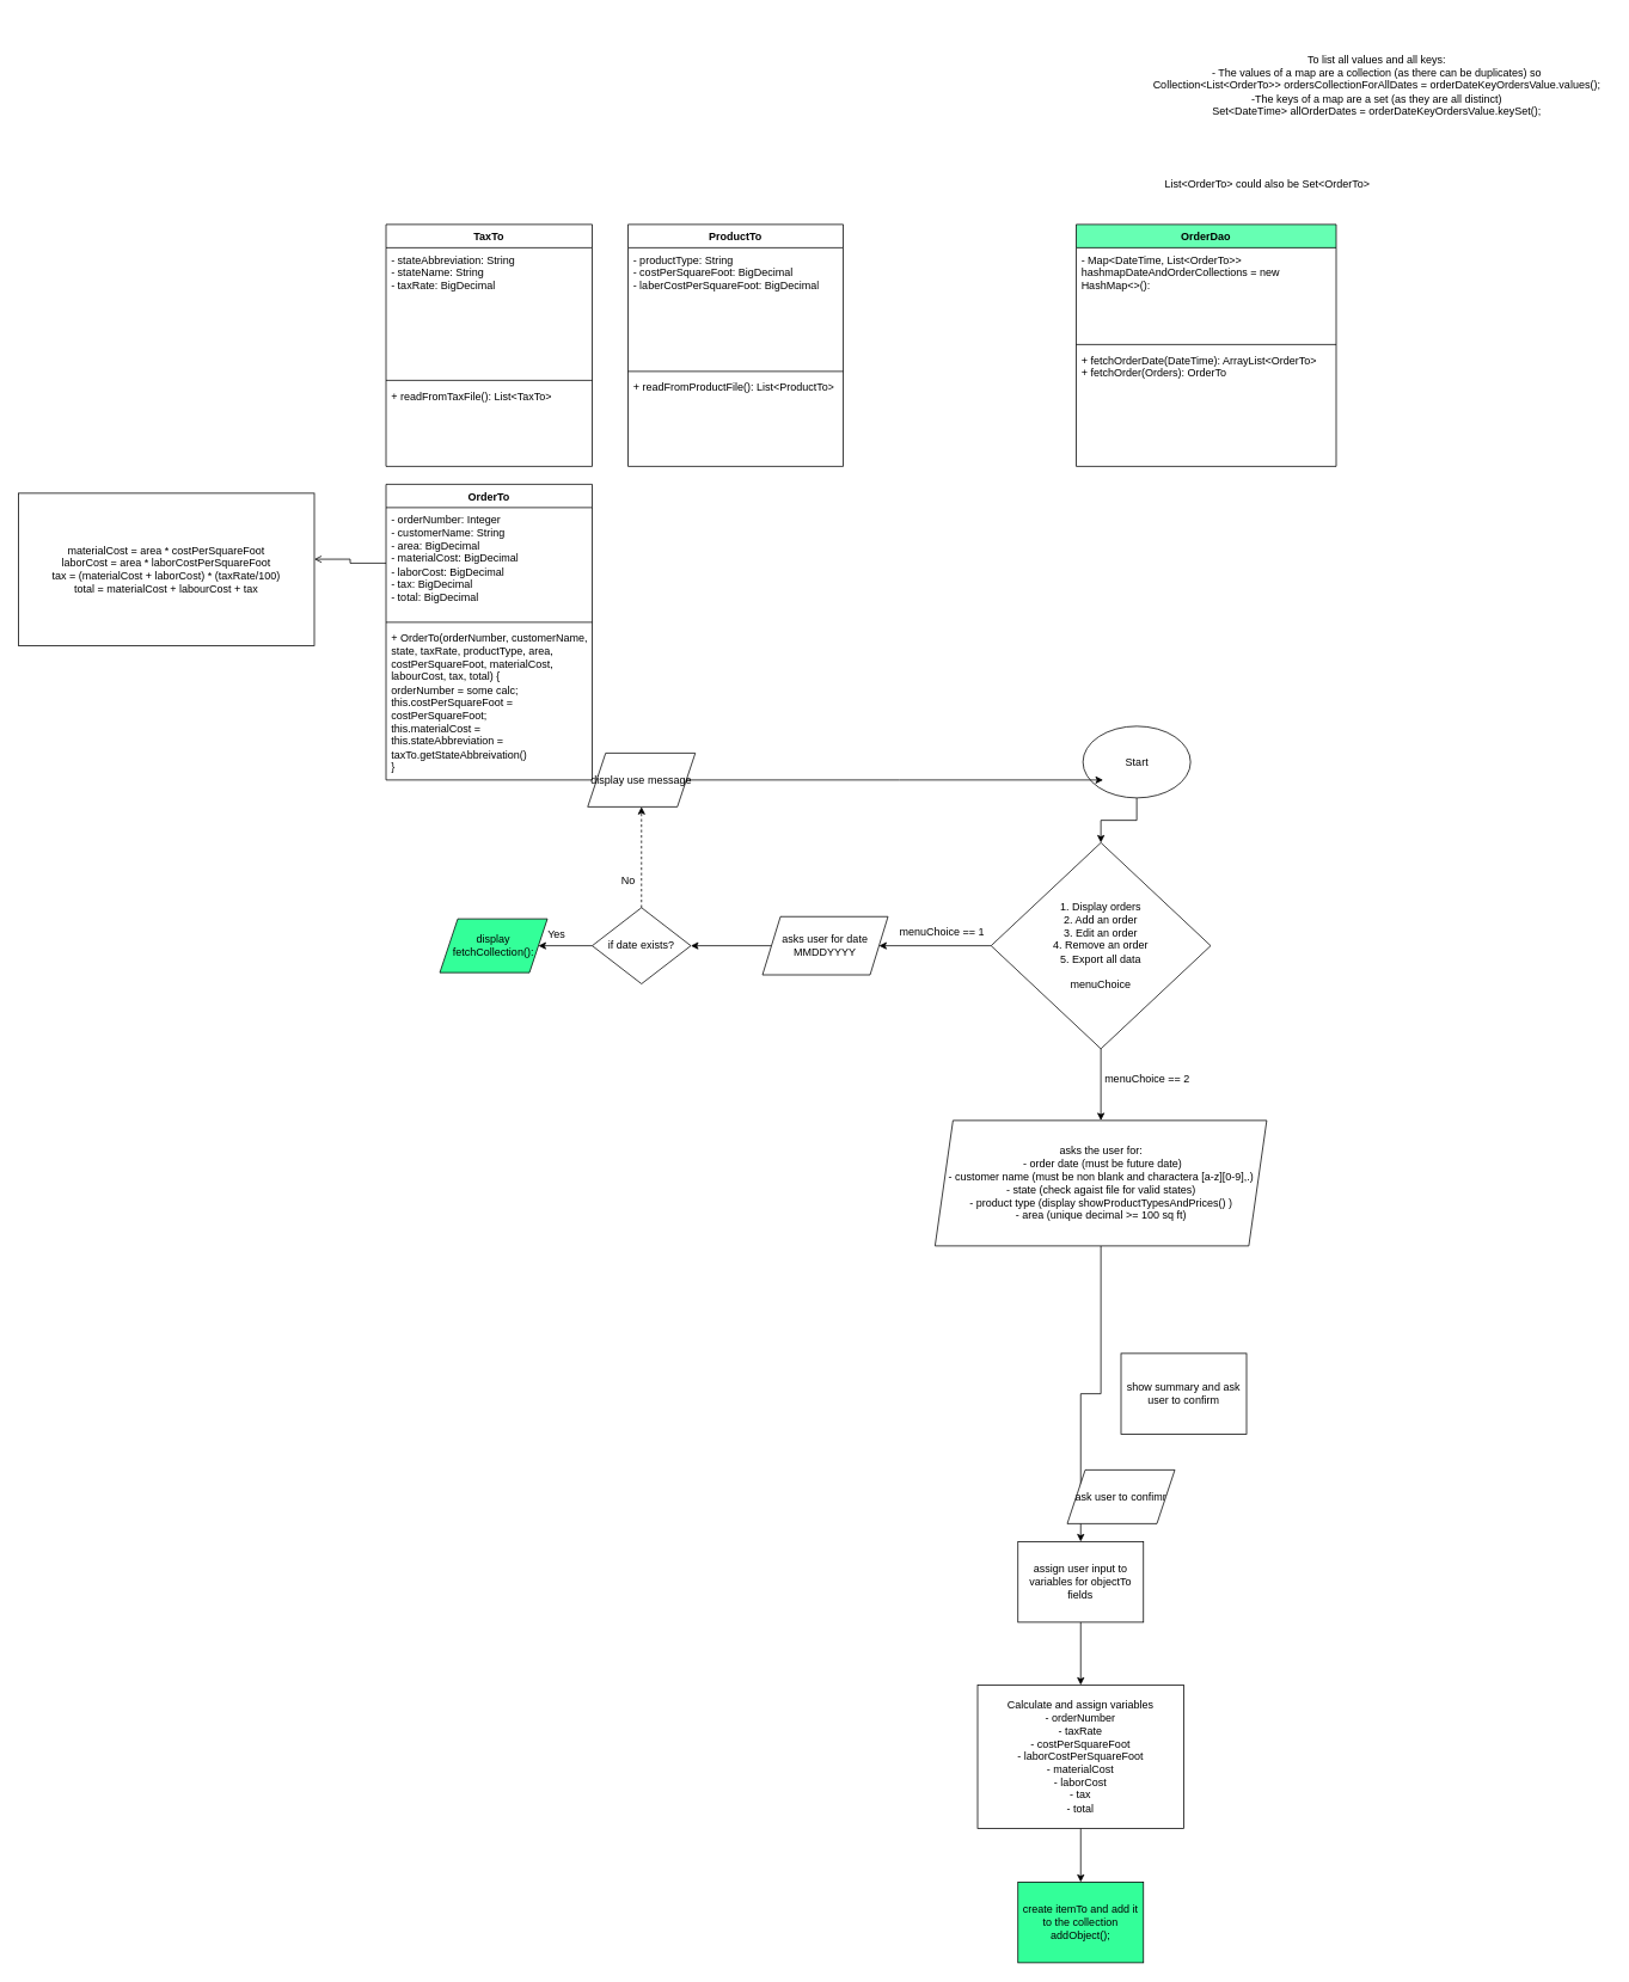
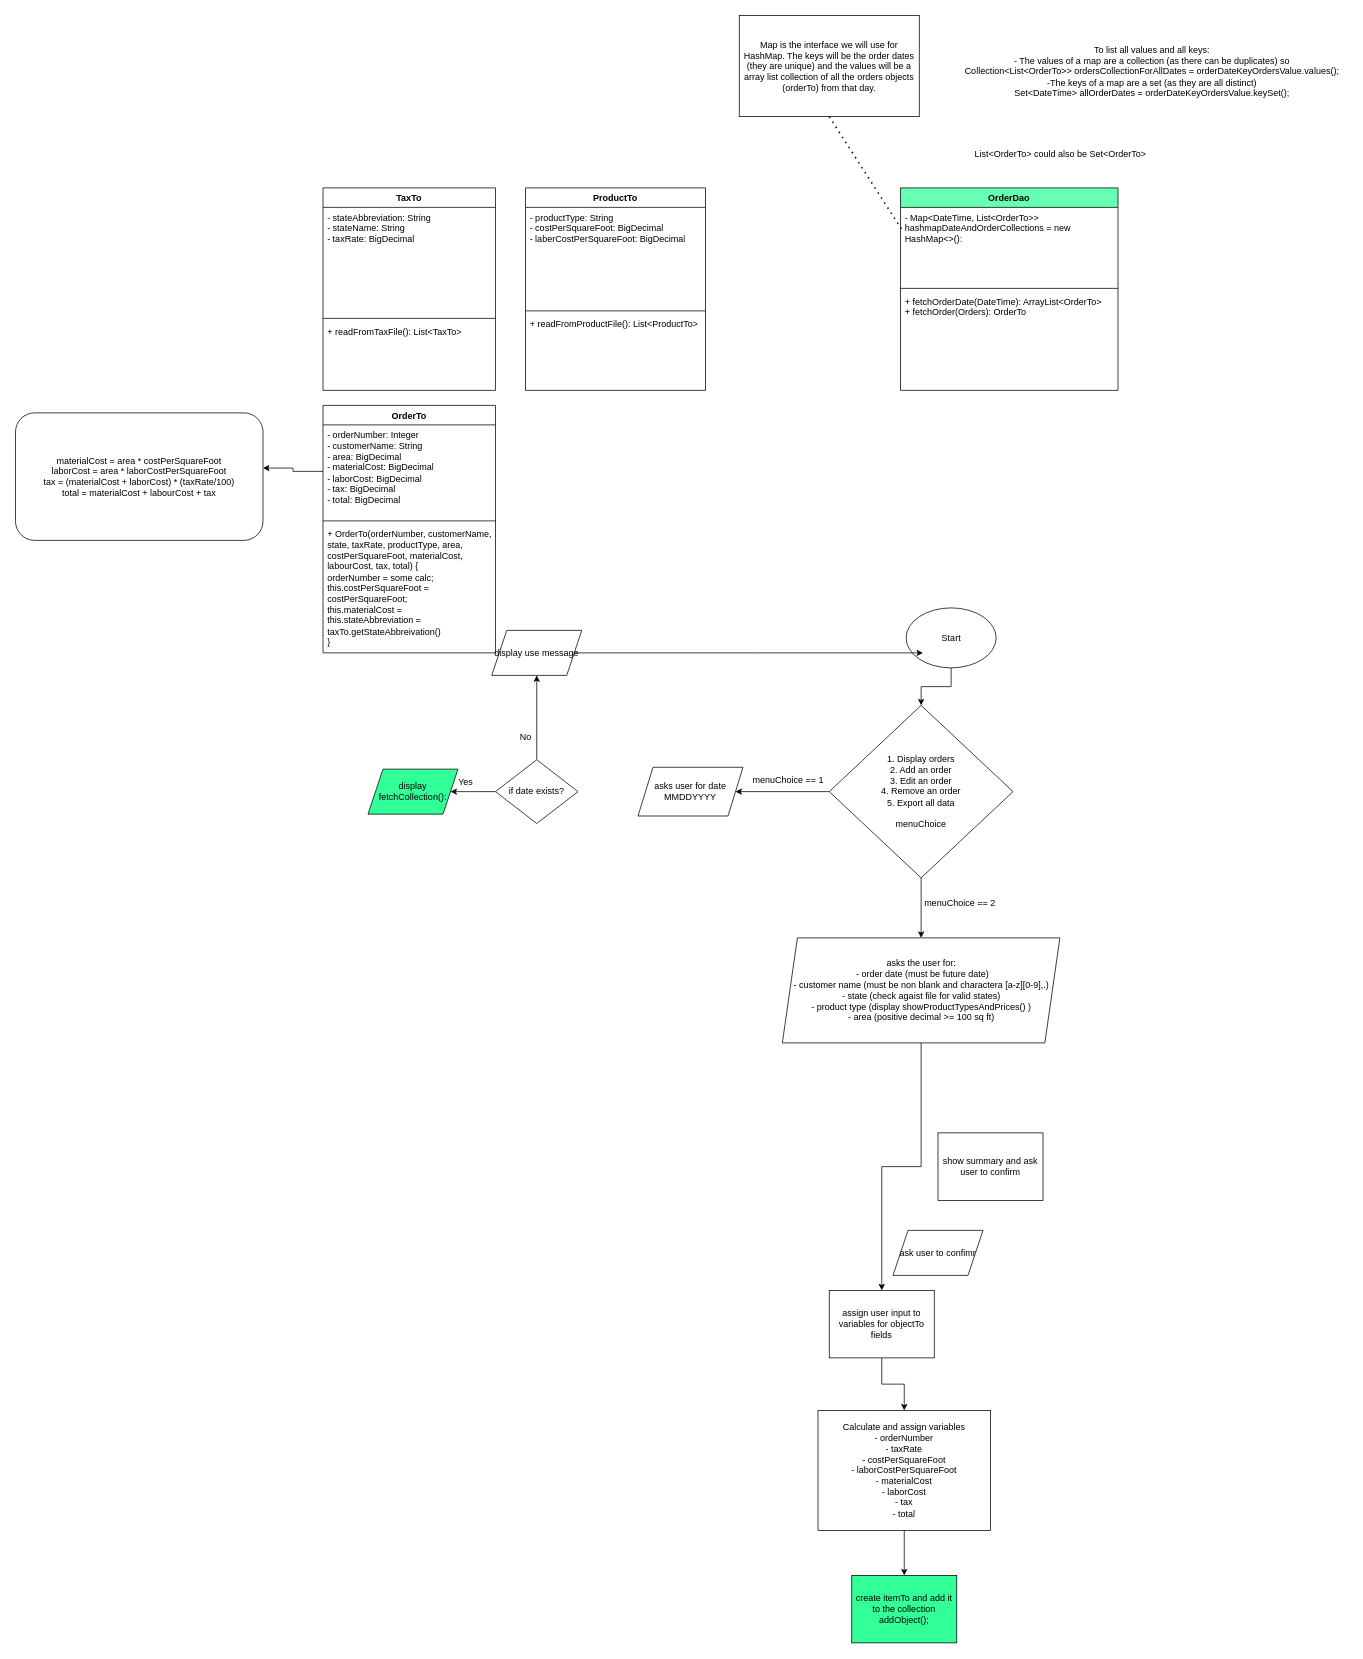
+ <mxCell id="46" value="Map is the interface we will use for HashMap. The keys will be the order dates (they are unique) and the values will be a array list collection of all the orders objects (orderTo) from that day." style="rounded=0;whiteSpace=wrap;html=1;" vertex="1" parent="1"><mxGeometry x="985" y="20" width="240" height="135" as="geometry" /></mxCell>
+ <mxCell id="47" value="" style="endArrow=none;dashed=1;html=1;dashPattern=1 3;strokeWidth=2;rounded=0;exitX=0.5;exitY=1;exitDx=0;exitDy=0;entryX=0.005;entryY=0.281;entryDx=0;entryDy=0;entryPerimeter=0;" edge="1" parent="1" source="46" target="23"><mxGeometry width="50" height="50" relative="1" as="geometry"><mxPoint x="950" y="250" as="sourcePoint" /><mxPoint x="1000" y="200" as="targetPoint" /></mxGeometry></mxCell>
- <mxCell id="45" style="edgeStyle=orthogonalEdgeStyle;rounded=0;orthogonalLoop=1;jettySize=auto;html=1;entryX=1;entryY=0.433;entryDx=0;entryDy=0;entryPerimeter=0;endArrow=open;" edge="1" parent="1" source="3" target="44"><mxGeometry relative="1" as="geometry" /></mxCell>
+ <mxCell id="45" style="edgeStyle=orthogonalEdgeStyle;rounded=0;orthogonalLoop=1;jettySize=auto;html=1;entryX=1;entryY=0.433;entryDx=0;entryDy=0;entryPerimeter=0;" edge="1" parent="1" source="3" target="44"><mxGeometry relative="1" as="geometry" /></mxCell>
- <mxCell id="44" value="materialCost = area * costPerSquareFoot&lt;br&gt;laborCost = area * laborCostPerSquareFoot&lt;br&gt;tax = (materialCost + laborCost) * (taxRate/100)&lt;br&gt;total = materialCost + labourCost + tax" style="rounded=0;whiteSpace=wrap;html=1;" vertex="1" parent="1"><mxGeometry x="20" y="550" width="330" height="170" as="geometry" /></mxCell>
+ <mxCell id="44" value="materialCost = area * costPerSquareFoot&lt;br&gt;laborCost = area * laborCostPerSquareFoot&lt;br&gt;tax = (materialCost + laborCost) * (taxRate/100)&lt;br&gt;total = materialCost + labourCost + tax" style="whiteSpace=wrap;html=1;rounded=1;" vertex="1" parent="1"><mxGeometry x="20" y="550" width="330" height="170" as="geometry" /></mxCell>
- <mxCell id="15" value="" style="edgeStyle=orthogonalEdgeStyle;rounded=0;orthogonalLoop=1;jettySize=auto;html=1;dashed=1;" edge="1" parent="1" source="16" target="20"><mxGeometry relative="1" as="geometry" /></mxCell>
+ <mxCell id="15" value="" style="edgeStyle=orthogonalEdgeStyle;rounded=0;orthogonalLoop=1;jettySize=auto;html=1;" edge="1" parent="1" source="16" target="20"><mxGeometry relative="1" as="geometry" /></mxCell>
- <mxCell id="11" value="" style="edgeStyle=orthogonalEdgeStyle;rounded=0;orthogonalLoop=1;jettySize=auto;html=1;" edge="1" parent="1" source="12" target="16"><mxGeometry relative="1" as="geometry" /></mxCell>
- <mxCell id="27" value="asks the user for:&lt;br&gt;&amp;nbsp;- order date (must be future date)&lt;br&gt;- customer name (must be non blank and charactera [a-z][0-9],.)&lt;br&gt;- state (check agaist file for valid states)&lt;br&gt;- product type (display showProductTypesAndPrices() )&lt;br&gt;- area (unique decimal &amp;gt;= 100 sq ft)" style="shape=parallelogram;perimeter=parallelogramPerimeter;whiteSpace=wrap;html=1;fixedSize=1;" vertex="1" parent="1"><mxGeometry x="1042.5" y="1250" width="370" height="140" as="geometry" /></mxCell>
+ <mxCell id="27" value="asks the user for:&lt;br&gt;&amp;nbsp;- order date (must be future date)&lt;br&gt;- customer name (must be non blank and charactera [a-z][0-9],.)&lt;br&gt;- state (check agaist file for valid states)&lt;br&gt;- product type (display showProductTypesAndPrices() )&lt;br&gt;- area (positive decimal &amp;gt;= 100 sq ft)" style="shape=parallelogram;perimeter=parallelogramPerimeter;whiteSpace=wrap;html=1;fixedSize=1;" vertex="1" parent="1"><mxGeometry x="1042.5" y="1250" width="370" height="140" as="geometry" /></mxCell>
- <mxCell id="32" value="assign user input to variables for objectTo fields" style="rounded=0;whiteSpace=wrap;html=1;" vertex="1" parent="1"><mxGeometry x="1135" y="1720" width="140" height="90" as="geometry" /></mxCell>
+ <mxCell id="32" value="assign user input to variables for objectTo fields" style="rounded=0;whiteSpace=wrap;html=1;" vertex="1" parent="1"><mxGeometry x="1105" y="1720" width="140" height="90" as="geometry" /></mxCell>
